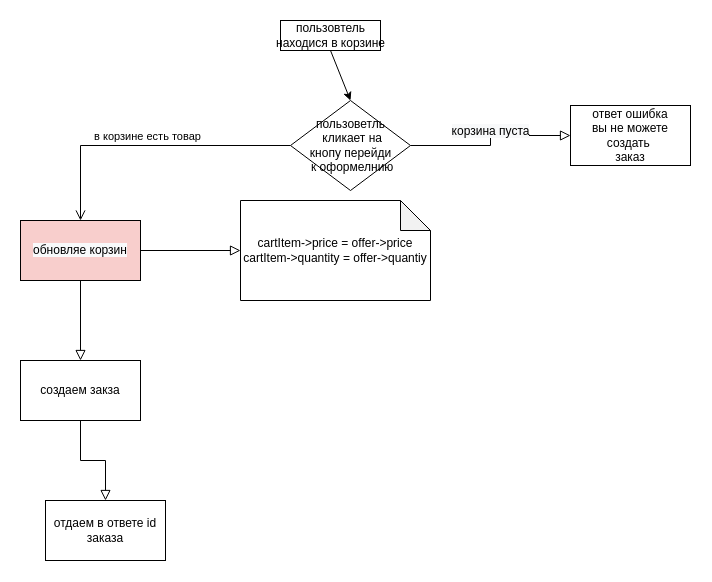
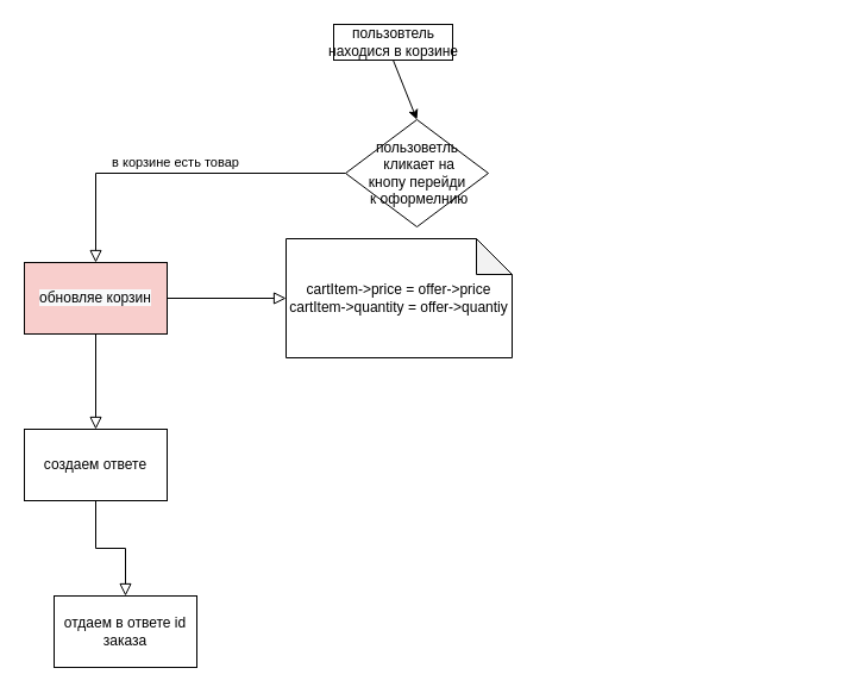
- <mxCell id="10" value="ответ ошибка&lt;br&gt;вы не можете создать&amp;nbsp;&lt;br&gt;заказ" style="whiteSpace=wrap;html=1;dashed=0;" vertex="1" parent="1"><mxGeometry x="570" y="105" width="120" height="60" as="geometry" /></mxCell>
- <mxCell id="3" value="&lt;meta charset=&quot;utf-8&quot;&gt;&lt;span style=&quot;color: rgb(0, 0, 0); font-family: helvetica; font-size: 12px; font-style: normal; font-weight: 400; letter-spacing: normal; text-align: center; text-indent: 0px; text-transform: none; word-spacing: 0px; background-color: rgb(248, 249, 250); display: inline; float: none;&quot;&gt;корзина пуста&lt;/span&gt;" style="edgeStyle=orthogonalEdgeStyle;rounded=0;orthogonalLoop=1;jettySize=auto;html=1;shadow=0;labelBackgroundColor=none;endArrow=block;endFill=0;endSize=8;strokeWidth=1;verticalAlign=bottom;" edge="1" parent="1" source="4" target="10"><mxGeometry relative="1" as="geometry" /></mxCell>
- <mxCell id="2" value="в корзине есть товар&lt;br&gt;" style="edgeStyle=orthogonalEdgeStyle;rounded=0;orthogonalLoop=1;jettySize=auto;html=1;shadow=0;labelBackgroundColor=none;endArrow=open;endFill=0;endSize=8;strokeWidth=1;verticalAlign=bottom;" edge="1" parent="1" source="4" target="9"><mxGeometry relative="1" as="geometry" /></mxCell>
+ <mxCell id="2" value="в корзине есть товар&lt;br&gt;" style="edgeStyle=orthogonalEdgeStyle;rounded=0;orthogonalLoop=1;jettySize=auto;html=1;shadow=0;labelBackgroundColor=none;endArrow=block;endFill=0;endSize=8;strokeWidth=1;verticalAlign=bottom;" edge="1" parent="1" source="4" target="9"><mxGeometry relative="1" as="geometry" /></mxCell>
- <mxCell id="13" value="создаем закза" style="whiteSpace=wrap;html=1;dashed=0;" vertex="1" parent="1"><mxGeometry x="20" y="360" width="120" height="60" as="geometry" /></mxCell>
+ <mxCell id="13" value="создаем ответе" style="whiteSpace=wrap;html=1;dashed=0;" vertex="1" parent="1"><mxGeometry x="20" y="360" width="120" height="60" as="geometry" /></mxCell>
